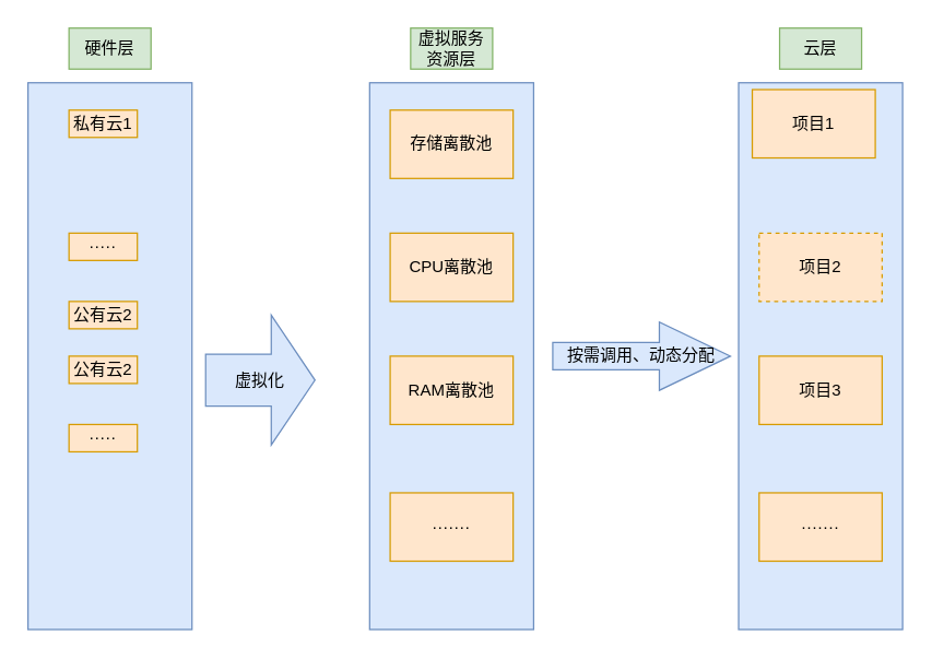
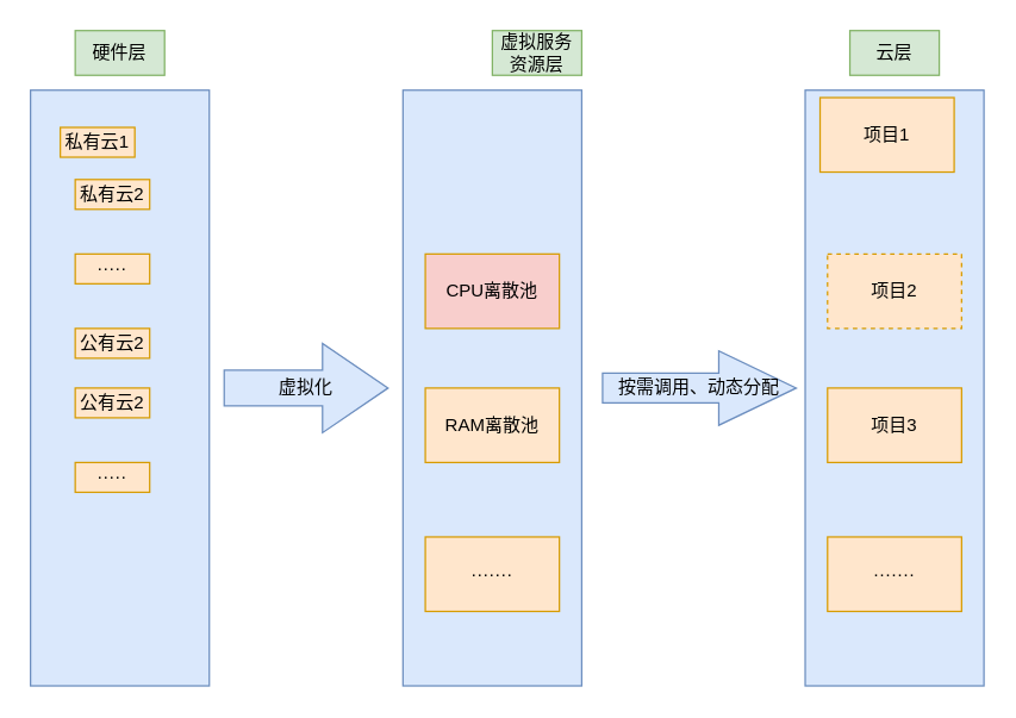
- <mxCell id="6" value="虚拟服务资源层" style="text;html=1;strokeColor=#82b366;fillColor=#d5e8d4;align=center;verticalAlign=middle;whiteSpace=wrap;rounded=0;" vertex="1" parent="1"><mxGeometry x="300" y="20" width="60" height="30" as="geometry" /></mxCell>
+ <mxCell id="6" value="虚拟服务资源层" style="text;html=1;strokeColor=#82b366;fillColor=#d5e8d4;align=center;verticalAlign=middle;whiteSpace=wrap;rounded=0;" vertex="1" parent="1"><mxGeometry x="330" y="20" width="60" height="30" as="geometry" /></mxCell>
- <mxCell id="8" value="私有云1" style="rounded=0;whiteSpace=wrap;html=1;fillColor=#ffe6cc;strokeColor=#d79b00;" vertex="1" parent="1"><mxGeometry x="50" y="80" width="50" height="20" as="geometry" /></mxCell>
+ <mxCell id="8" value="私有云1" style="rounded=0;whiteSpace=wrap;html=1;fillColor=#ffe6cc;strokeColor=#d79b00;" vertex="1" parent="1"><mxGeometry x="40" y="85" width="50" height="20" as="geometry" /></mxCell>
- <mxCell id="12" value="存储离散池" style="rounded=0;whiteSpace=wrap;html=1;fillColor=#ffe6cc;strokeColor=#d79b00;" vertex="1" parent="1"><mxGeometry x="285" y="80" width="90" height="50" as="geometry" /></mxCell>
+ <mxCell id="9" value="私有云2" style="rounded=0;whiteSpace=wrap;html=1;fillColor=#ffe6cc;strokeColor=#d79b00;" vertex="1" parent="1"><mxGeometry x="50" y="120" width="50" height="20" as="geometry" /></mxCell>
- <mxCell id="13" value="CPU离散池" style="rounded=0;whiteSpace=wrap;html=1;fillColor=#ffe6cc;strokeColor=#d79b00;" vertex="1" parent="1"><mxGeometry x="285" y="170" width="90" height="50" as="geometry" /></mxCell>
+ <mxCell id="13" value="CPU离散池" style="rounded=0;whiteSpace=wrap;html=1;fillColor=#f8cecc;strokeColor=#d79b00;" vertex="1" parent="1"><mxGeometry x="285" y="170" width="90" height="50" as="geometry" /></mxCell>
- <mxCell id="22" value="虚拟化" style="shape=singleArrow;whiteSpace=wrap;html=1;arrowWidth=0.4;arrowSize=0.4;fillColor=#dae8fc;strokeColor=#6c8ebf;rounded=0;" vertex="1" parent="1"><mxGeometry x="150" y="230" width="80" height="95" as="geometry" /></mxCell>
+ <mxCell id="22" value="虚拟化" style="shape=singleArrow;whiteSpace=wrap;html=1;arrowWidth=0.4;arrowSize=0.4;fillColor=#dae8fc;strokeColor=#6c8ebf;rounded=0;" vertex="1" parent="1"><mxGeometry x="150" y="230" width="110" height="60" as="geometry" /></mxCell>
